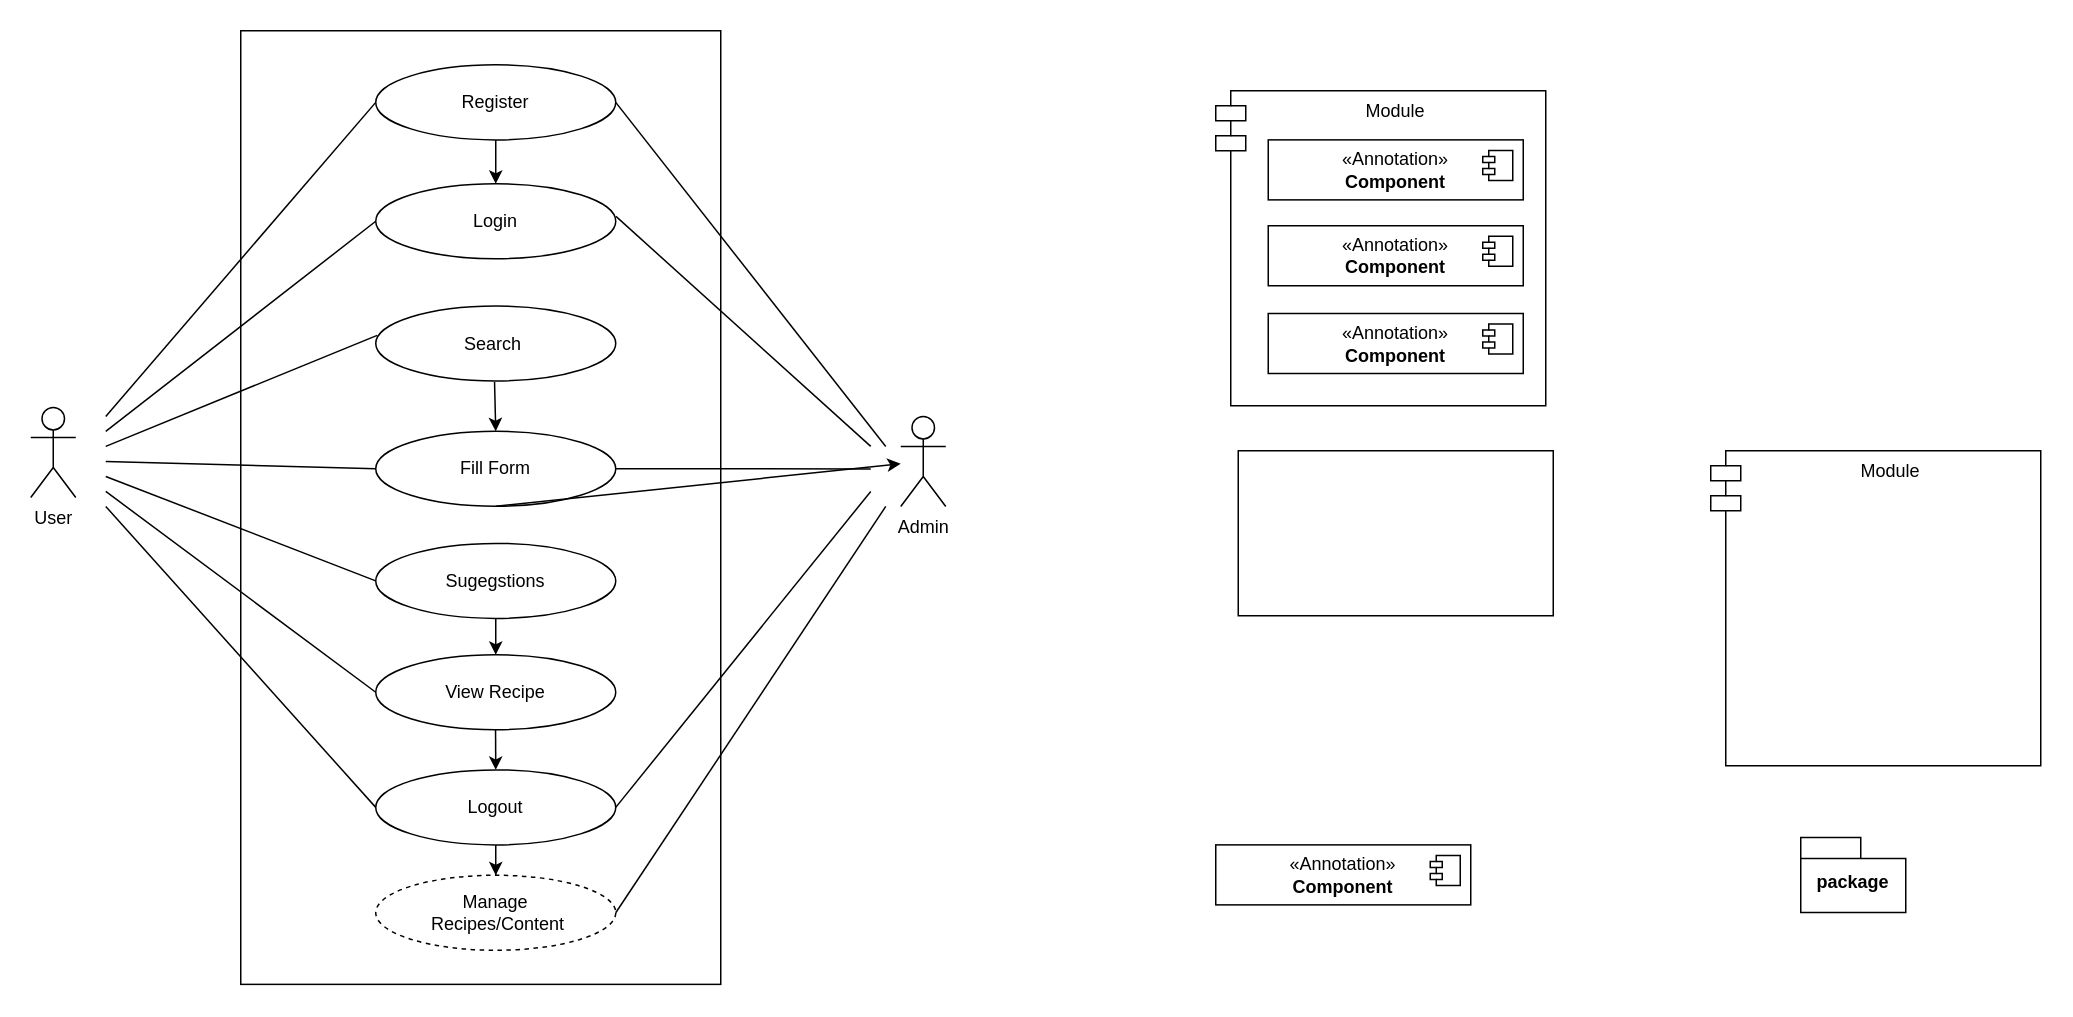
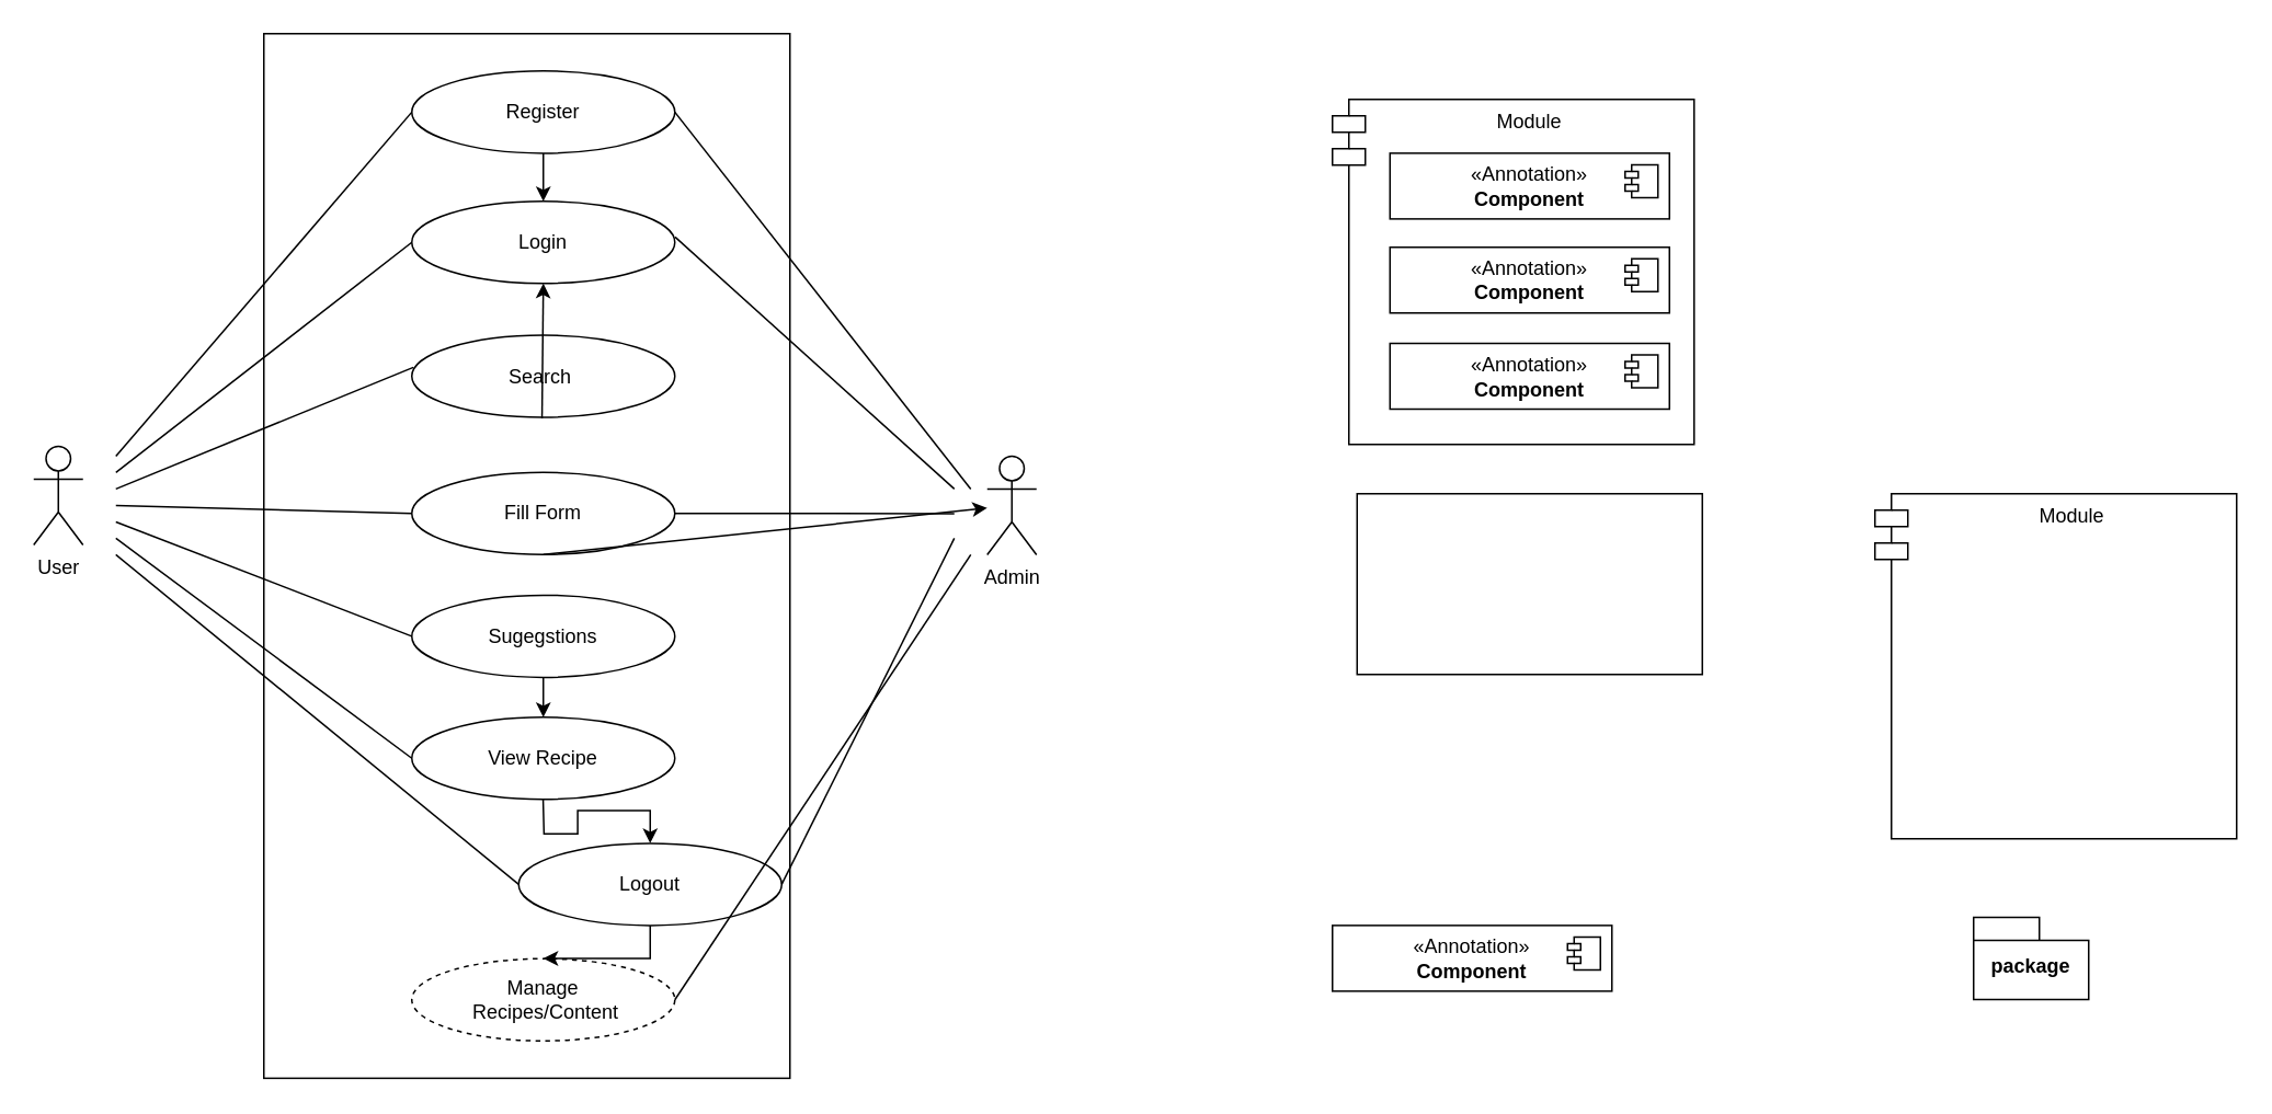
- <mxCell id="8" value="" style="endArrow=classic;html=1;rounded=0;entryX=0.5;entryY=0;entryDx=0;entryDy=0;exitX=0.495;exitY=1.012;exitDx=0;exitDy=0;exitPerimeter=0;" edge="1" parent="1" source="5" target="6"><mxGeometry width="50" height="50" relative="1" as="geometry"><mxPoint x="330" y="252.75" as="sourcePoint" /><mxPoint x="330" y="263" as="targetPoint" /></mxGeometry></mxCell>
+ <mxCell id="8" value="" style="endArrow=classic;html=1;rounded=0;exitX=0.495;exitY=1.012;exitDx=0;exitDy=0;exitPerimeter=0;" edge="1" parent="1" source="5" target="4"><mxGeometry width="50" height="50" relative="1" as="geometry"><mxPoint x="330" y="252.75" as="sourcePoint" /><mxPoint x="330" y="263" as="targetPoint" /></mxGeometry></mxCell>
- <mxCell id="23" value="Logout " style="ellipse;whiteSpace=wrap;html=1;" vertex="1" parent="1"><mxGeometry x="250" y="512.75" width="160" height="50" as="geometry" /></mxCell>
+ <mxCell id="23" value="Logout " style="ellipse;whiteSpace=wrap;html=1;" vertex="1" parent="1"><mxGeometry x="315" y="512.75" width="160" height="50" as="geometry" /></mxCell>
